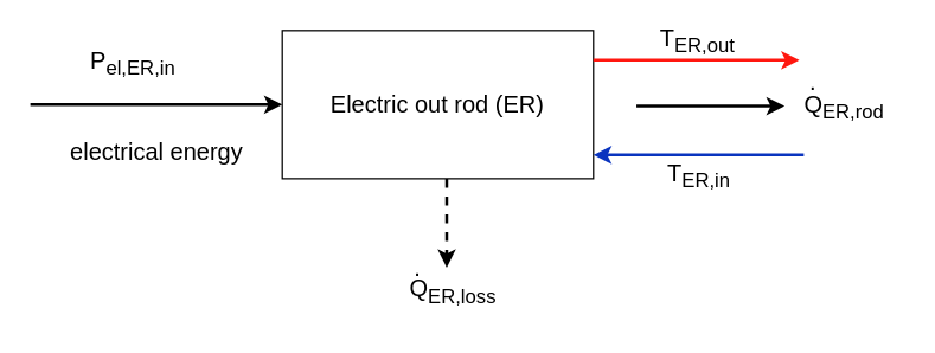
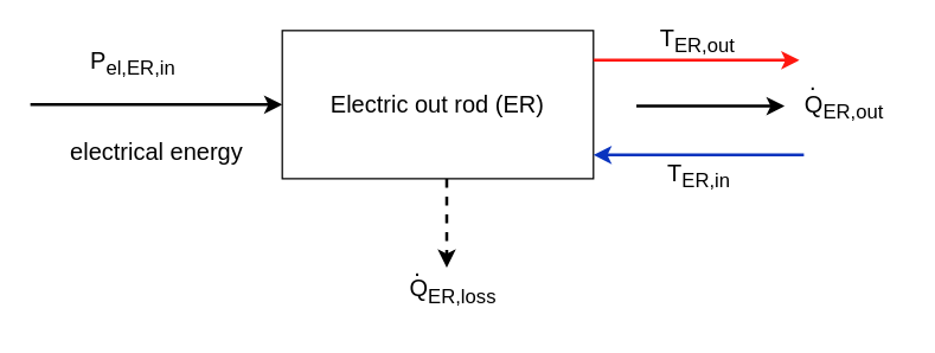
- <mxCell id="7" value="Q&lt;sub&gt;ER,rod&lt;/sub&gt;" style="text;html=1;align=center;verticalAlign=middle;resizable=0;points=[];autosize=1;strokeColor=none;fillColor=none;fontSize=16;" parent="1" vertex="1"><mxGeometry x="529" y="52" width="80" height="40" as="geometry" /></mxCell>
+ <mxCell id="7" value="Q&lt;sub&gt;ER,out&lt;/sub&gt;" style="text;html=1;align=center;verticalAlign=middle;resizable=0;points=[];autosize=1;strokeColor=none;fillColor=none;fontSize=16;" parent="1" vertex="1"><mxGeometry x="529" y="52" width="80" height="40" as="geometry" /></mxCell>
